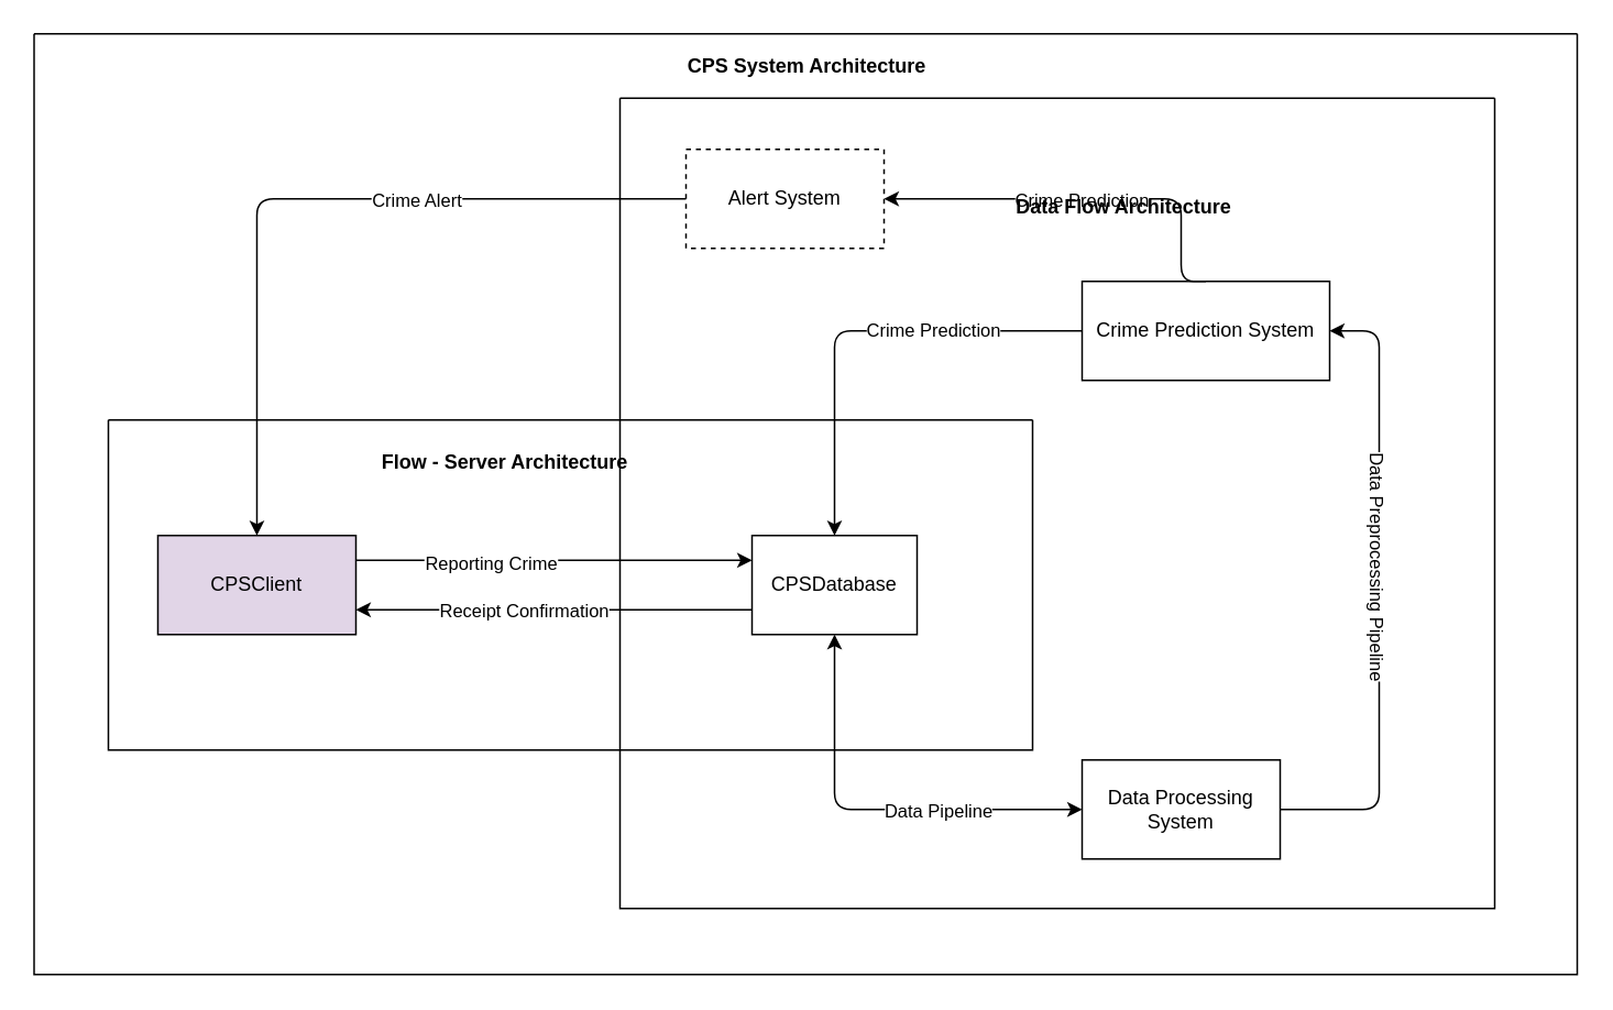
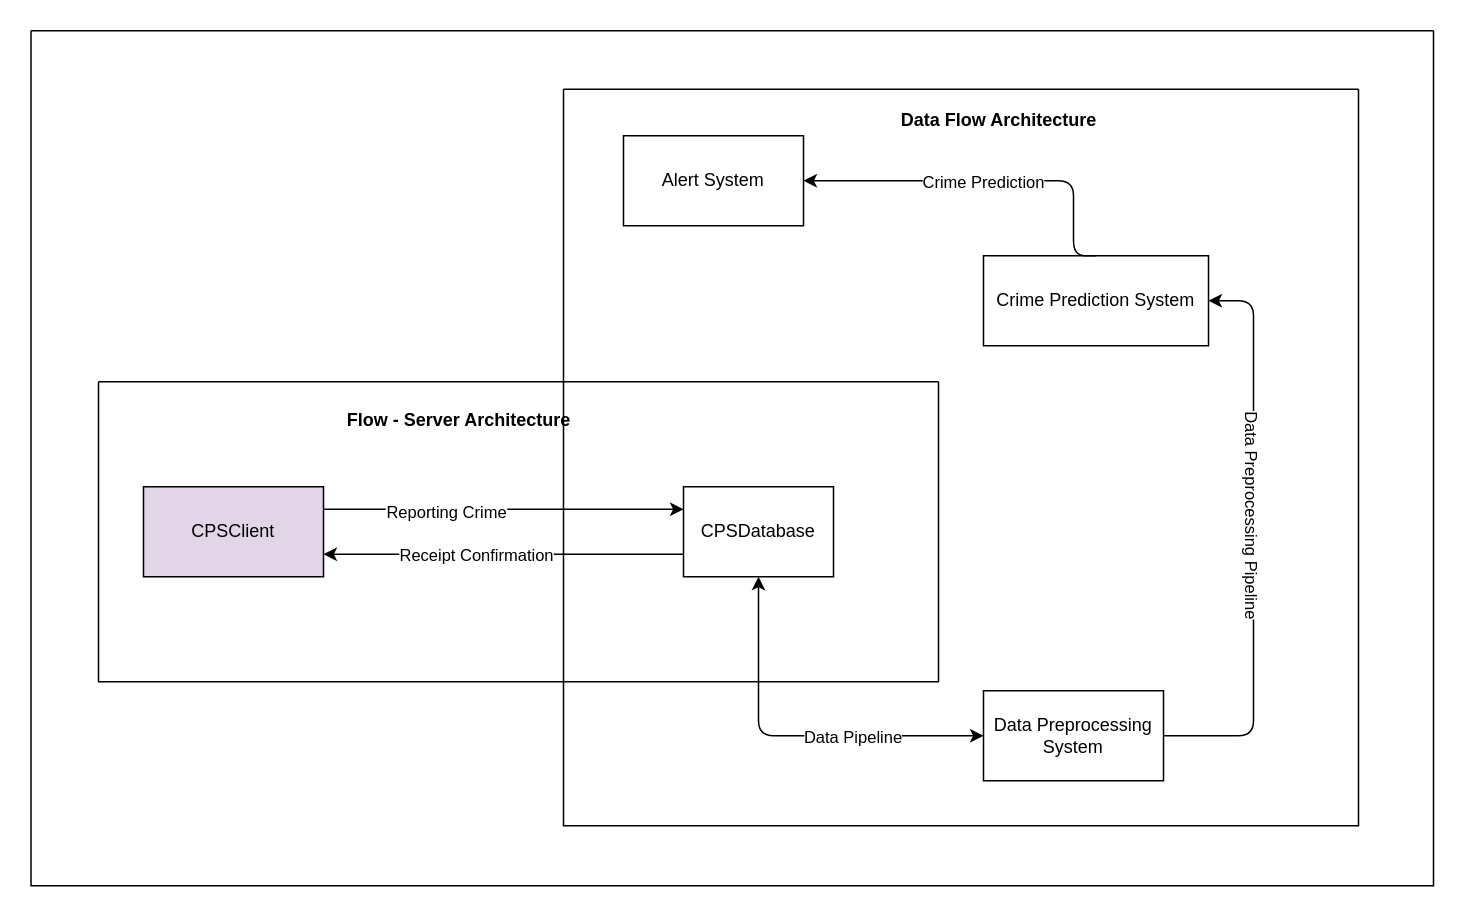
- <mxCell id="26" value="&lt;b&gt;CPS System Architecture&lt;/b&gt;" style="text;html=1;align=center;verticalAlign=middle;resizable=0;points=[];autosize=1;strokeColor=none;" vertex="1" parent="25"><mxGeometry x="387.5" y="10" width="160" height="20" as="geometry" /></mxCell>
- <mxCell id="15" value="" style="endArrow=classic;html=1;entryX=0.5;entryY=0;entryDx=0;entryDy=0;exitX=0;exitY=0.5;exitDx=0;exitDy=0;edgeStyle=orthogonalEdgeStyle;" edge="1" parent="1" source="9" target="2"><mxGeometry width="50" height="50" relative="1" as="geometry"><mxPoint x="165" y="200" as="sourcePoint" /><mxPoint x="215" y="150" as="targetPoint" /></mxGeometry></mxCell>
- <mxCell id="16" value="Crime Alert" style="edgeLabel;html=1;align=center;verticalAlign=middle;resizable=0;points=[];" vertex="1" connectable="0" parent="15"><mxGeometry x="-0.293" relative="1" as="geometry"><mxPoint as="offset" /></mxGeometry></mxCell>
- <mxCell id="9" value="Alert System" style="rounded=0;whiteSpace=wrap;html=1;dashed=1;" vertex="1" parent="3"><mxGeometry x="40" y="31" width="120" height="60" as="geometry" /></mxCell>
+ <mxCell id="9" value="Alert System" style="rounded=0;whiteSpace=wrap;html=1;" vertex="1" parent="3"><mxGeometry x="40" y="31" width="120" height="60" as="geometry" /></mxCell>
- <mxCell id="12" value="&lt;b&gt;Data Flow Architecture&lt;/b&gt;" style="text;html=1;align=center;verticalAlign=middle;resizable=0;points=[];autosize=1;strokeColor=none;" vertex="1" parent="3"><mxGeometry x="230" y="56" width="150" height="20" as="geometry" /></mxCell>
+ <mxCell id="12" value="&lt;b&gt;Data Flow Architecture&lt;/b&gt;" style="text;html=1;align=center;verticalAlign=middle;resizable=0;points=[];autosize=1;strokeColor=none;" vertex="1" parent="3"><mxGeometry x="215" y="11" width="150" height="20" as="geometry" /></mxCell>
- <mxCell id="13" value="" style="endArrow=classic;html=1;entryX=0.5;entryY=0;entryDx=0;entryDy=0;exitX=0;exitY=0.5;exitDx=0;exitDy=0;edgeStyle=orthogonalEdgeStyle;" edge="1" parent="3" source="5" target="4"><mxGeometry width="50" height="50" relative="1" as="geometry"><mxPoint x="200" y="171" as="sourcePoint" /><mxPoint x="250" y="121" as="targetPoint" /></mxGeometry></mxCell>
- <mxCell id="14" value="Crime Prediction" style="edgeLabel;html=1;align=center;verticalAlign=middle;resizable=0;points=[];" vertex="1" connectable="0" parent="13"><mxGeometry x="-0.333" y="-1" relative="1" as="geometry"><mxPoint as="offset" /></mxGeometry></mxCell>
- <mxCell id="6" value="Data Processing System" style="rounded=0;whiteSpace=wrap;html=1;" vertex="1" parent="3"><mxGeometry x="280" y="401" width="120" height="60" as="geometry" /></mxCell>
+ <mxCell id="6" value="Data Preprocessing System" style="rounded=0;whiteSpace=wrap;html=1;" vertex="1" parent="3"><mxGeometry x="280" y="401" width="120" height="60" as="geometry" /></mxCell>
